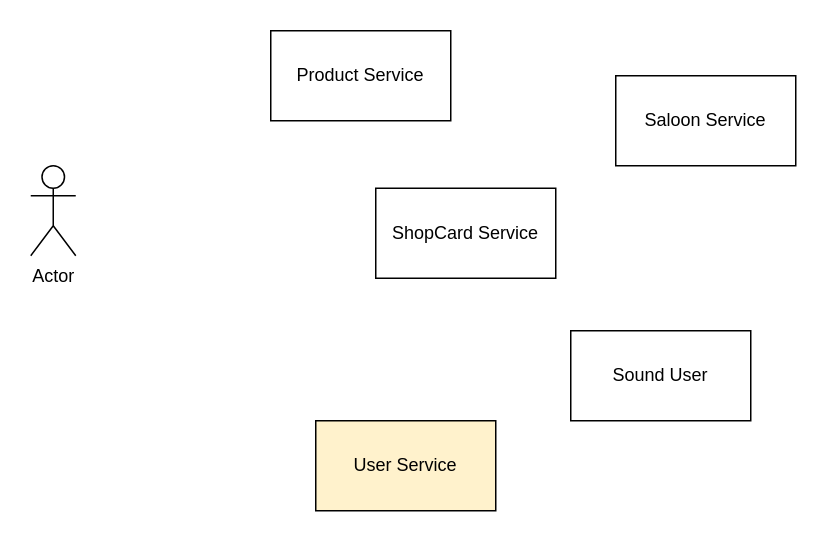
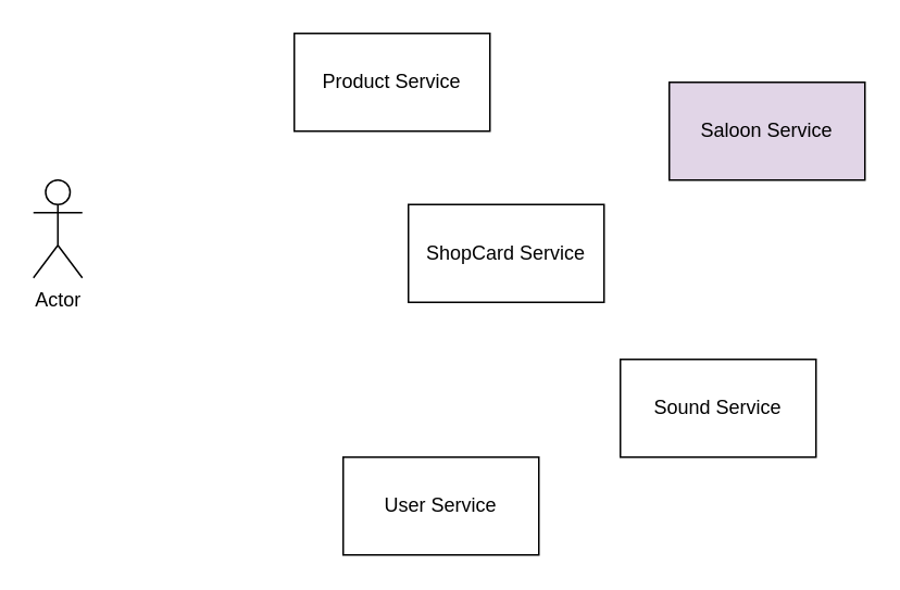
- <mxCell id="5" value="Saloon Service" style="rounded=0;whiteSpace=wrap;html=1;" vertex="1" parent="1"><mxGeometry x="410" y="50" width="120" height="60" as="geometry" /></mxCell>
+ <mxCell id="5" value="Saloon Service" style="rounded=0;whiteSpace=wrap;html=1;fillColor=#e1d5e7;" vertex="1" parent="1"><mxGeometry x="410" y="50" width="120" height="60" as="geometry" /></mxCell>
- <mxCell id="7" value="Sound User" style="rounded=0;whiteSpace=wrap;html=1;" vertex="1" parent="1"><mxGeometry x="380" y="220" width="120" height="60" as="geometry" /></mxCell>
+ <mxCell id="7" value="Sound Service" style="rounded=0;whiteSpace=wrap;html=1;" vertex="1" parent="1"><mxGeometry x="380" y="220" width="120" height="60" as="geometry" /></mxCell>
- <mxCell id="6" value="User Service" style="rounded=0;whiteSpace=wrap;html=1;fillColor=#fff2cc;" vertex="1" parent="1"><mxGeometry x="210" y="280" width="120" height="60" as="geometry" /></mxCell>
+ <mxCell id="6" value="User Service" style="rounded=0;whiteSpace=wrap;html=1;" vertex="1" parent="1"><mxGeometry x="210" y="280" width="120" height="60" as="geometry" /></mxCell>
